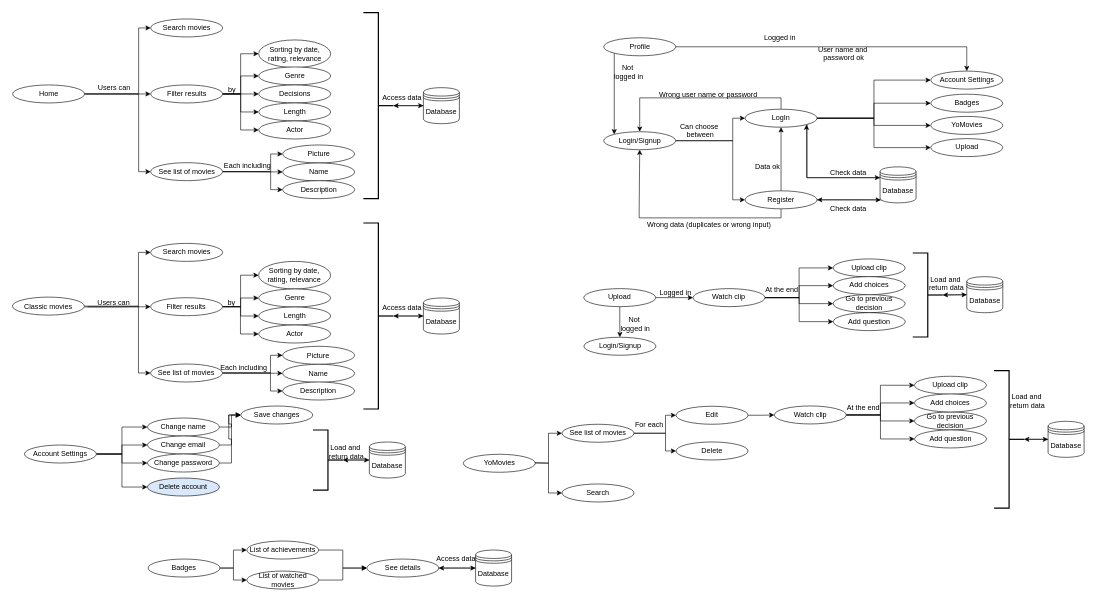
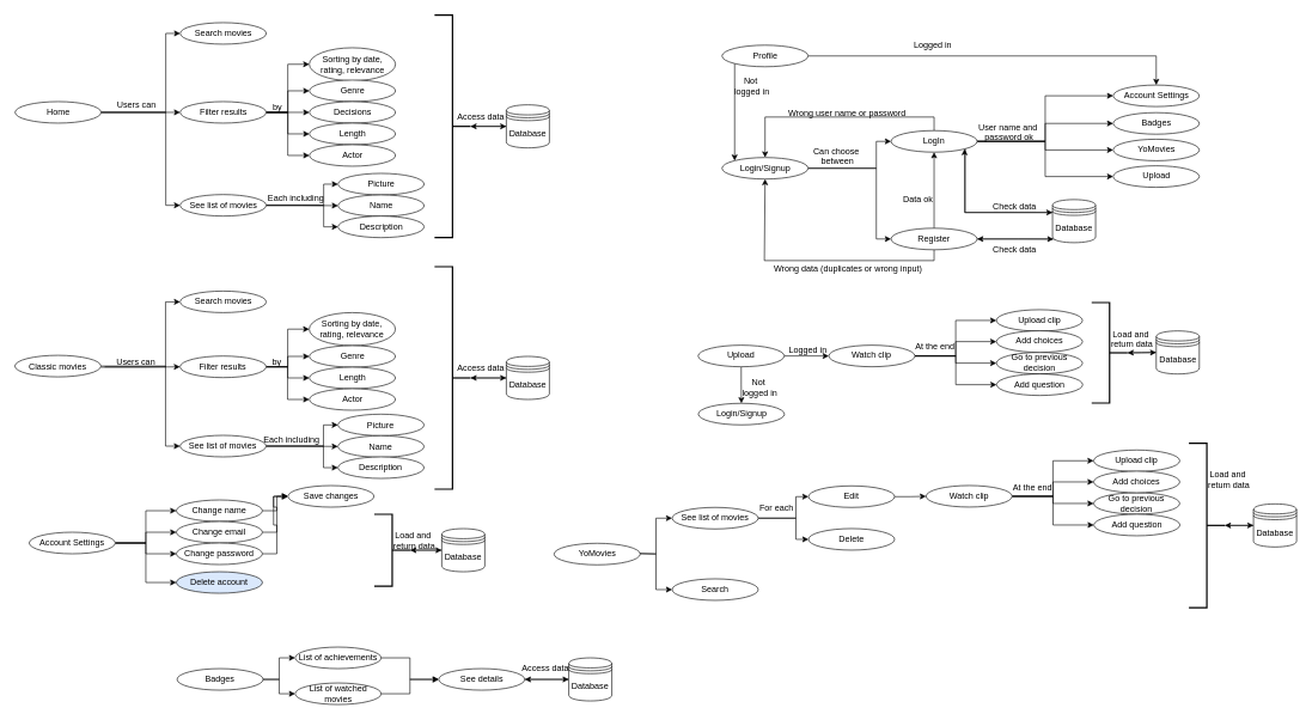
- <mxCell id="77" value="&lt;div style=&quot;text-align: center&quot;&gt;&lt;span&gt;User name&amp;nbsp;&lt;/span&gt;&lt;span&gt;and&amp;nbsp;&lt;/span&gt;&lt;/div&gt;&lt;div style=&quot;text-align: center&quot;&gt;&lt;span&gt;password ok&lt;/span&gt;&lt;/div&gt;" style="text;html=1;resizable=0;points=[];autosize=1;align=left;verticalAlign=top;spacingTop=-4;" vertex="1" parent="1"><mxGeometry x="1361" y="71.5" width="100" height="30" as="geometry" /></mxCell>
+ <mxCell id="77" value="&lt;div style=&quot;text-align: center&quot;&gt;&lt;span&gt;User name&amp;nbsp;&lt;/span&gt;&lt;span&gt;and&amp;nbsp;&lt;/span&gt;&lt;/div&gt;&lt;div style=&quot;text-align: center&quot;&gt;&lt;span&gt;password ok&lt;/span&gt;&lt;/div&gt;" style="text;html=1;resizable=0;points=[];autosize=1;align=left;verticalAlign=top;spacingTop=-4;" vertex="1" parent="1"><mxGeometry x="1361" y="166.5" width="100" height="30" as="geometry" /></mxCell>
